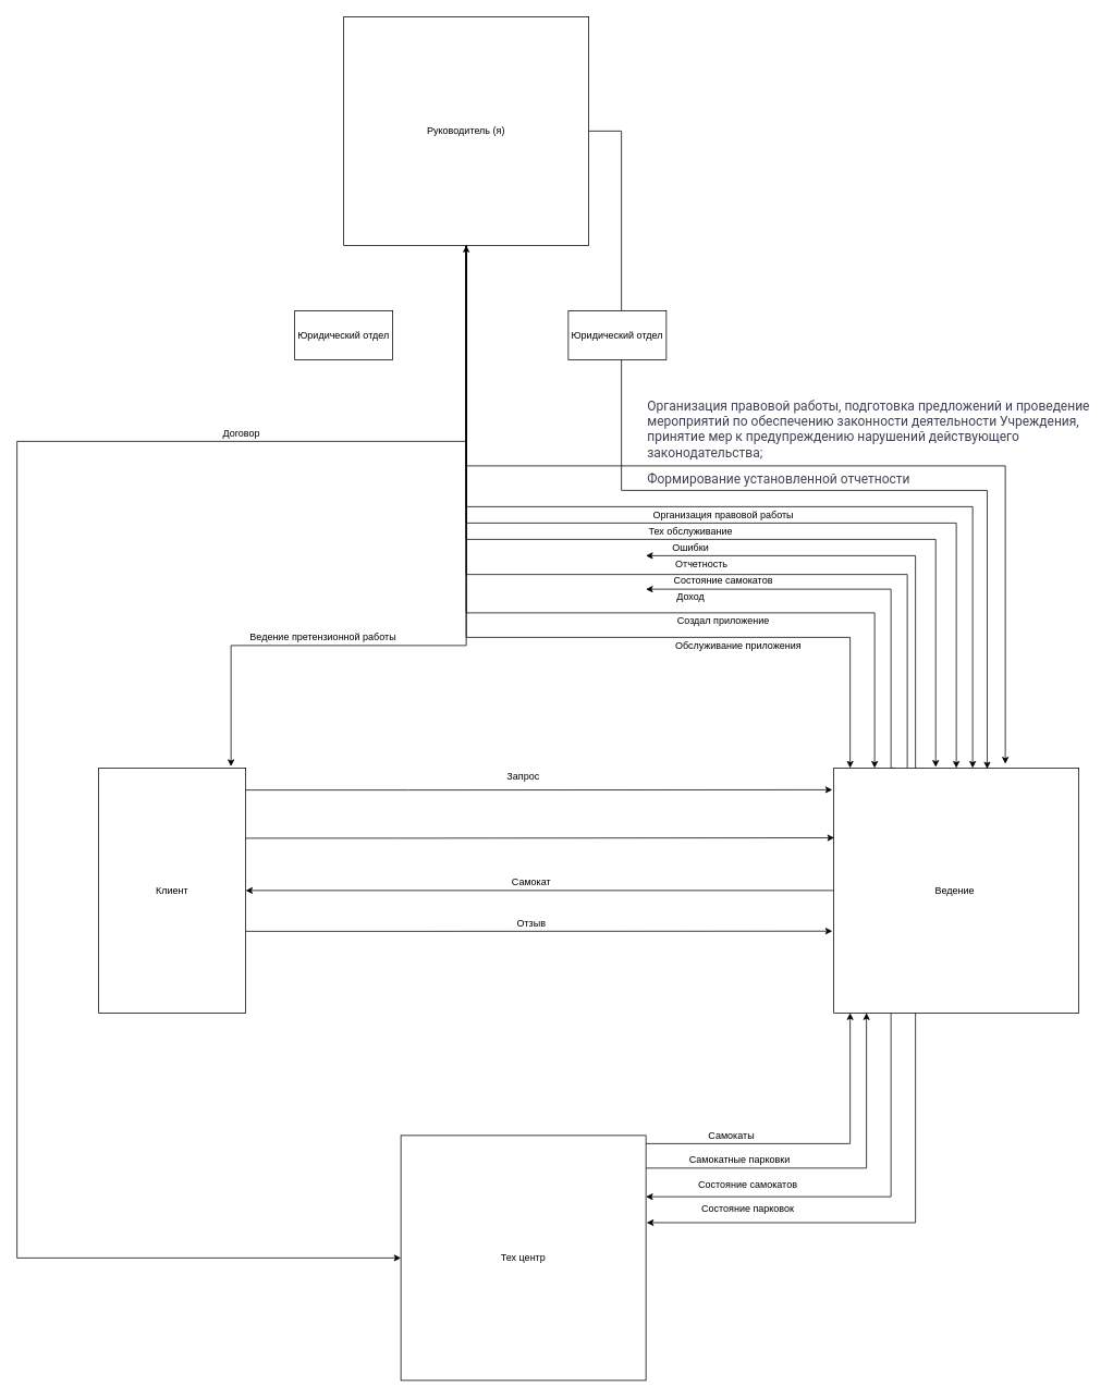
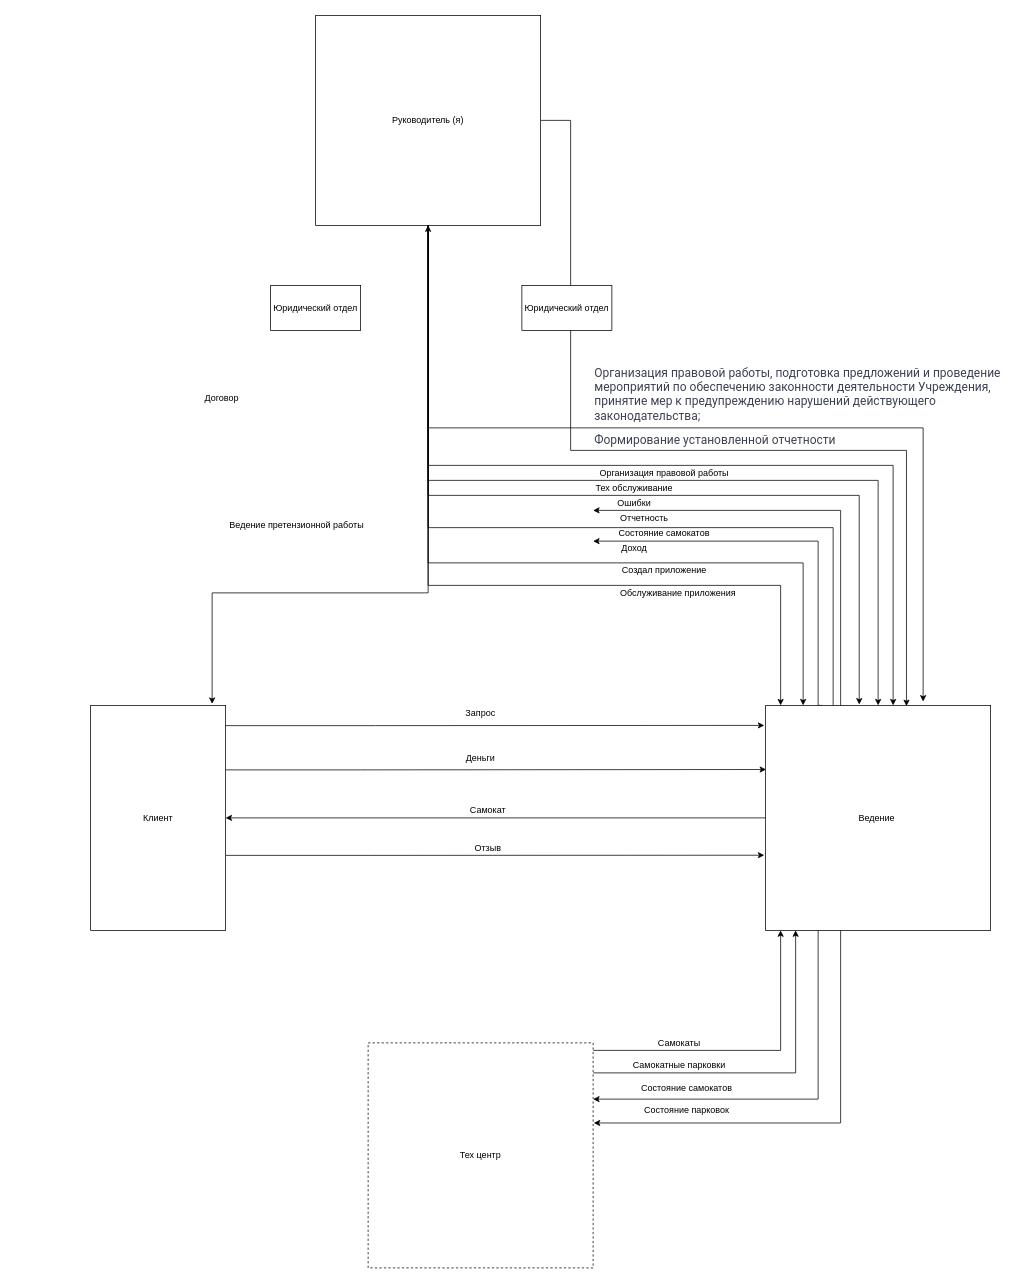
- <mxCell id="43" value="Ведение претензионной работы" style="text;html=1;strokeColor=none;fillColor=none;align=center;verticalAlign=middle;whiteSpace=wrap;rounded=0;" parent="1" vertex="1"><mxGeometry x="300" y="770" width="190" height="20" as="geometry" /></mxCell>
+ <mxCell id="43" value="Ведение претензионной работы" style="text;html=1;strokeColor=none;fillColor=none;align=center;verticalAlign=middle;whiteSpace=wrap;rounded=0;" parent="1" vertex="1"><mxGeometry x="300" y="690" width="190" height="20" as="geometry" /></mxCell>
- <mxCell id="15" style="edgeStyle=orthogonalEdgeStyle;rounded=0;orthogonalLoop=1;jettySize=auto;html=1;entryX=0;entryY=0.5;entryDx=0;entryDy=0;" parent="1" source="21" target="24" edge="1"><mxGeometry relative="1" as="geometry"><Array as="points"><mxPoint x="20" y="540" /><mxPoint x="20" y="1540" /></Array></mxGeometry></mxCell>
+ <mxCell id="39" value="Деньги" style="text;html=1;strokeColor=none;fillColor=none;align=center;verticalAlign=middle;whiteSpace=wrap;rounded=0;" parent="1" vertex="1"><mxGeometry x="560" y="1000" width="160" height="20" as="geometry" /></mxCell>
- <mxCell id="33" value="Самокаты" style="text;html=1;strokeColor=none;fillColor=none;align=center;verticalAlign=middle;whiteSpace=wrap;rounded=0;" parent="1" vertex="1"><mxGeometry x="815" y="1380" width="160" height="20" as="geometry" /></mxCell>
+ <mxCell id="33" value="Самокаты" style="text;html=1;strokeColor=none;fillColor=none;align=center;verticalAlign=middle;whiteSpace=wrap;rounded=0;" parent="1" vertex="1"><mxGeometry x="825" y="1380" width="160" height="20" as="geometry" /></mxCell>
- <mxCell id="24" value="Тех центр" style="rounded=0;whiteSpace=wrap;html=1;" parent="1" vertex="1"><mxGeometry x="490" y="1390" width="300" height="300" as="geometry" /></mxCell>
+ <mxCell id="24" value="Тех центр" style="rounded=0;whiteSpace=wrap;html=1;dashed=1;" parent="1" vertex="1"><mxGeometry x="490" y="1390" width="300" height="300" as="geometry" /></mxCell>
